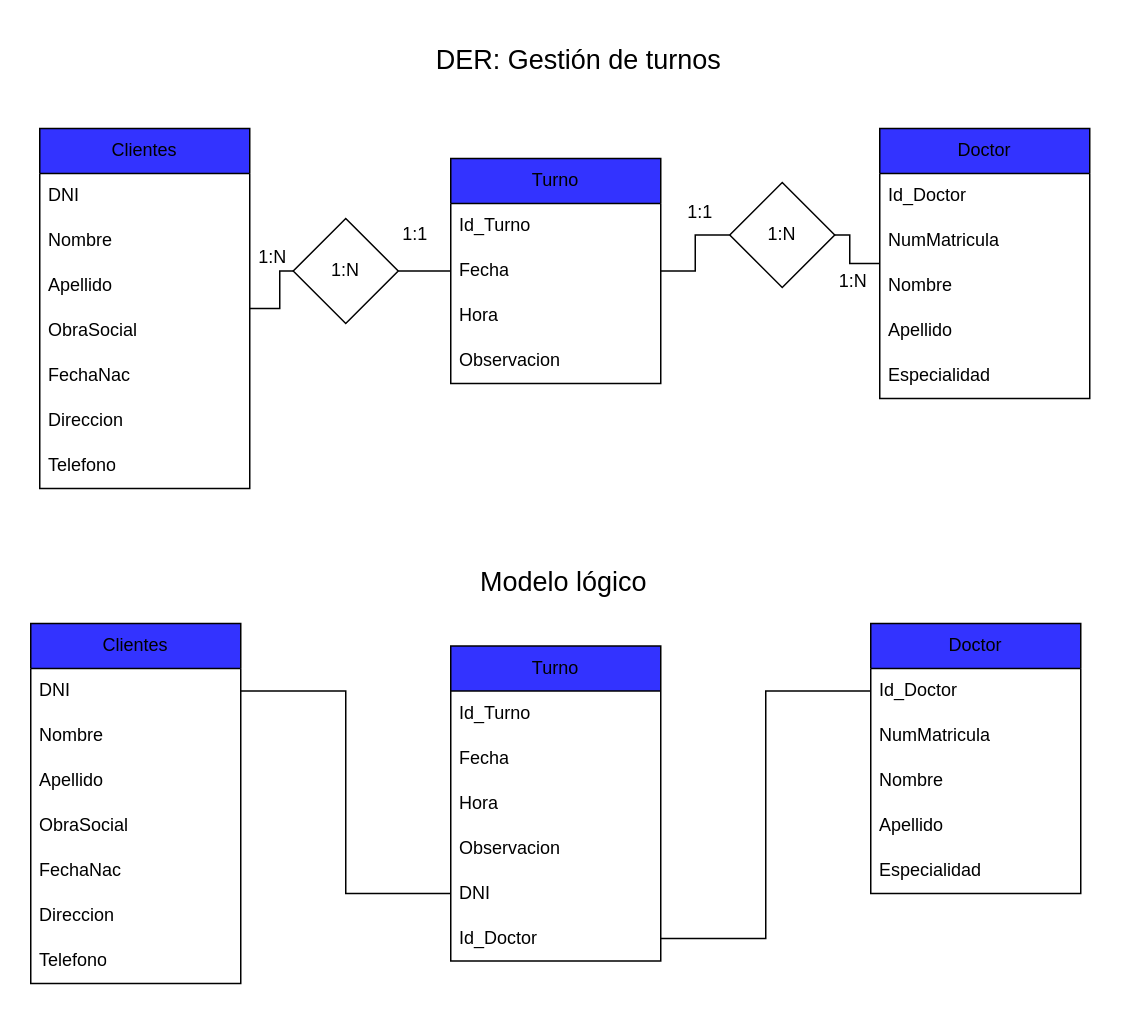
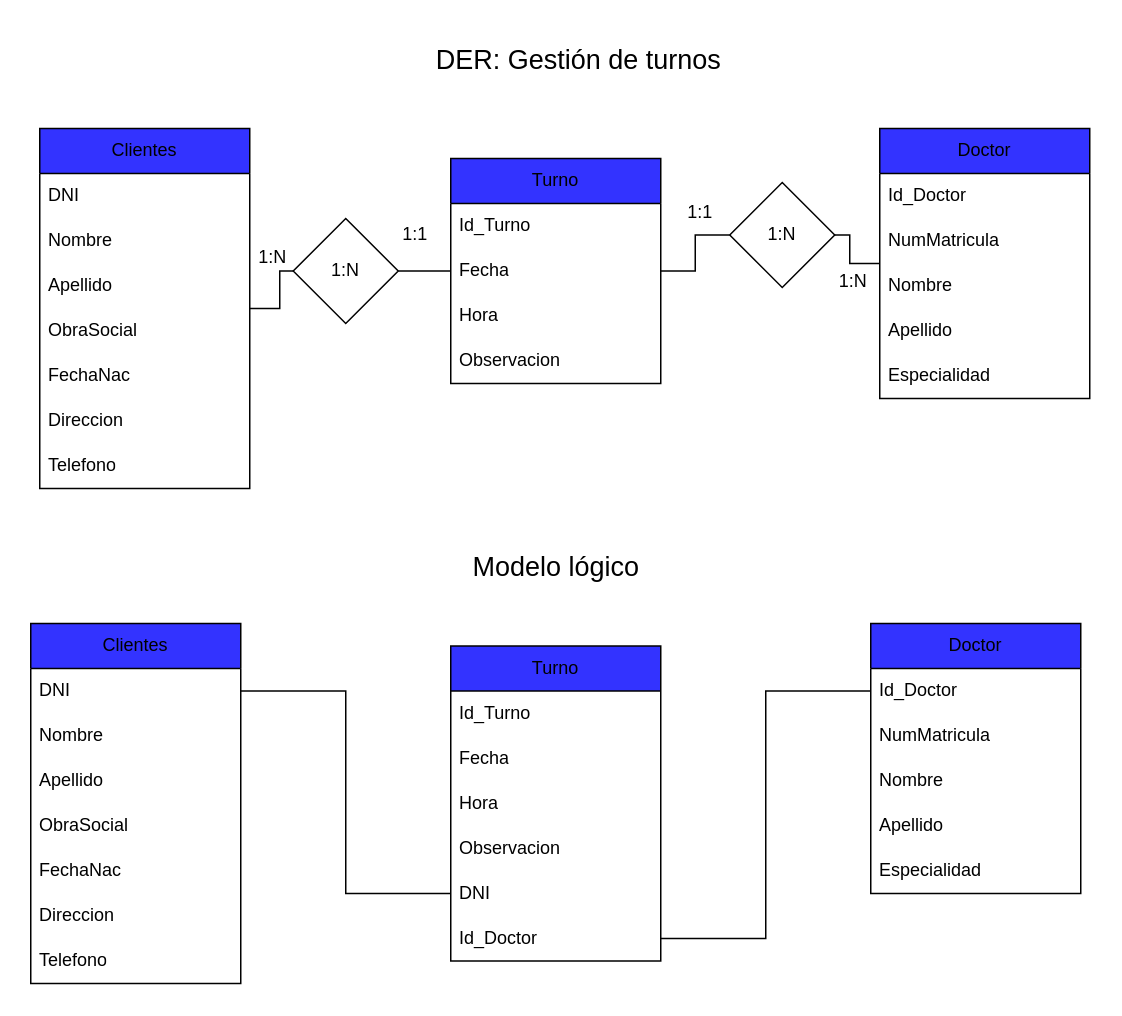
- <mxCell id="30" value="&lt;font style=&quot;font-size: 18px;&quot;&gt;Modelo lógico&lt;/font&gt;" style="text;html=1;align=center;verticalAlign=middle;resizable=0;points=[];autosize=1;strokeColor=none;fillColor=none;" parent="1" vertex="1"><mxGeometry x="310" y="368" width="130" height="40" as="geometry" /></mxCell>
+ <mxCell id="30" value="&lt;font style=&quot;font-size: 18px;&quot;&gt;Modelo lógico&lt;/font&gt;" style="text;html=1;align=center;verticalAlign=middle;resizable=0;points=[];autosize=1;strokeColor=none;fillColor=none;" parent="1" vertex="1"><mxGeometry x="305" y="358" width="130" height="40" as="geometry" /></mxCell>
